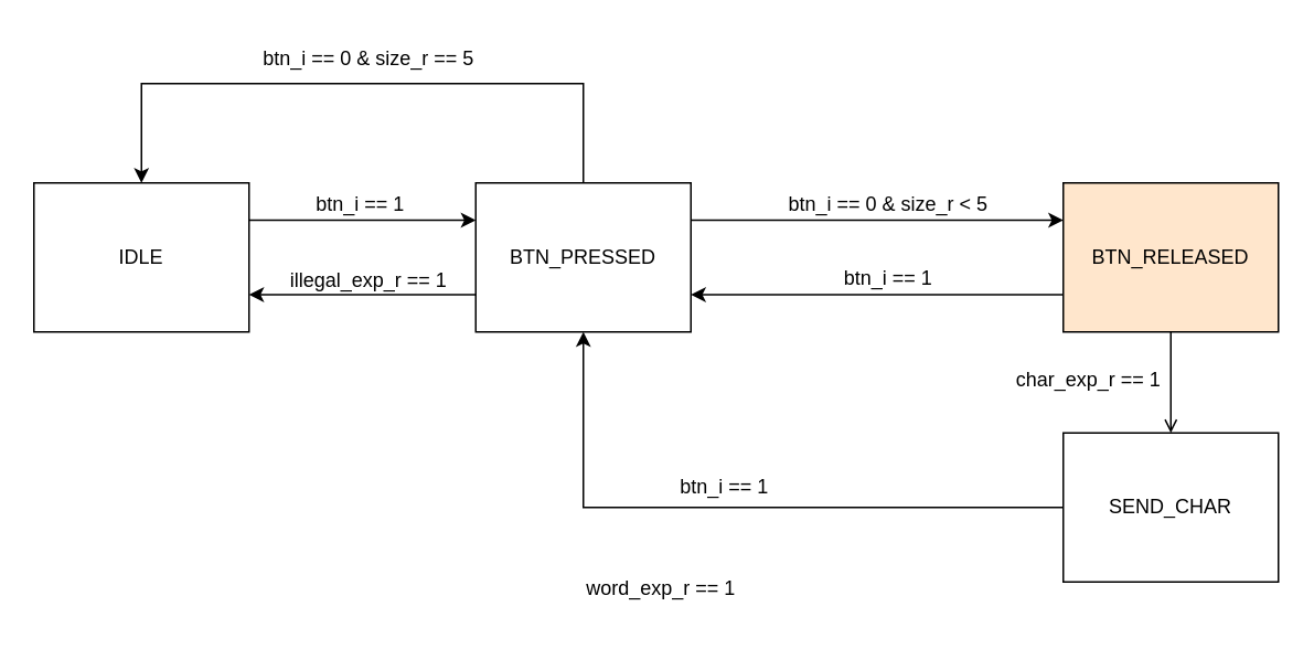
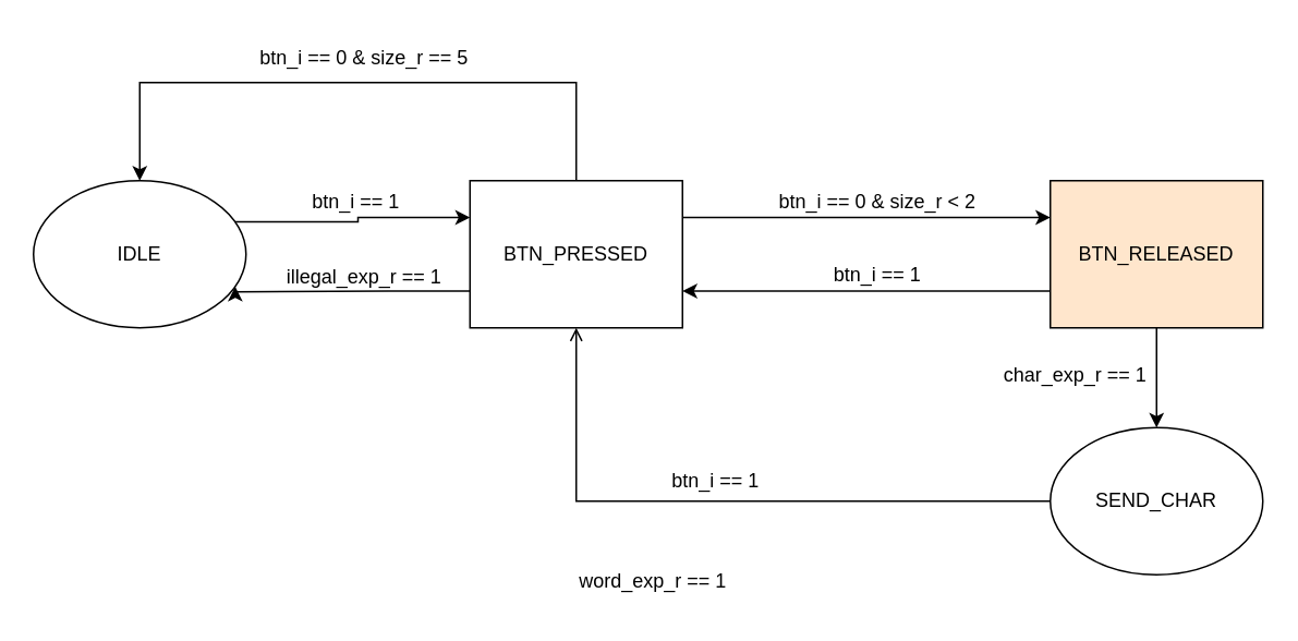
- <mxCell id="12" value="btn_i == 0 &amp;amp; size_r &amp;lt; 5" style="text;html=1;align=center;verticalAlign=middle;resizable=0;points=[];autosize=1;strokeColor=none;fillColor=none;" parent="1" vertex="1"><mxGeometry x="466" y="108" width="140" height="30" as="geometry" /></mxCell>
+ <mxCell id="12" value="btn_i == 0 &amp;amp; size_r &amp;lt; 2" style="text;html=1;align=center;verticalAlign=middle;resizable=0;points=[];autosize=1;strokeColor=none;fillColor=none;" parent="1" vertex="1"><mxGeometry x="466" y="108" width="140" height="30" as="geometry" /></mxCell>
- <mxCell id="3" value="IDLE" style="rounded=0;whiteSpace=wrap;html=1;" parent="1" vertex="1"><mxGeometry x="20" y="110" width="130" height="90" as="geometry" /></mxCell>
+ <mxCell id="3" value="IDLE" style="ellipse;whiteSpace=wrap;html=1;" parent="1" vertex="1"><mxGeometry x="20" y="110" width="130" height="90" as="geometry" /></mxCell>
- <mxCell id="14" style="edgeStyle=orthogonalEdgeStyle;rounded=0;orthogonalLoop=1;jettySize=auto;html=1;exitX=0;exitY=0.5;exitDx=0;exitDy=0;entryX=0.5;entryY=1;entryDx=0;entryDy=0;" parent="1" source="15" target="7" edge="1"><mxGeometry relative="1" as="geometry" /></mxCell>
+ <mxCell id="14" style="edgeStyle=orthogonalEdgeStyle;rounded=0;orthogonalLoop=1;jettySize=auto;html=1;exitX=0;exitY=0.5;exitDx=0;exitDy=0;entryX=0.5;entryY=1;entryDx=0;entryDy=0;endArrow=open;" parent="1" source="15" target="7" edge="1"><mxGeometry relative="1" as="geometry" /></mxCell>
- <mxCell id="9" style="edgeStyle=orthogonalEdgeStyle;rounded=0;orthogonalLoop=1;jettySize=auto;html=1;exitX=0.5;exitY=1;exitDx=0;exitDy=0;entryX=0.5;entryY=0;entryDx=0;entryDy=0;endArrow=open;" parent="1" source="10" target="15" edge="1"><mxGeometry relative="1" as="geometry" /></mxCell>
+ <mxCell id="9" style="edgeStyle=orthogonalEdgeStyle;rounded=0;orthogonalLoop=1;jettySize=auto;html=1;exitX=0.5;exitY=1;exitDx=0;exitDy=0;entryX=0.5;entryY=0;entryDx=0;entryDy=0;" parent="1" source="10" target="15" edge="1"><mxGeometry relative="1" as="geometry" /></mxCell>
- <mxCell id="15" value="SEND_CHAR" style="rounded=0;whiteSpace=wrap;html=1;" parent="1" vertex="1"><mxGeometry x="642" y="261" width="130" height="90" as="geometry" /></mxCell>
+ <mxCell id="15" value="SEND_CHAR" style="ellipse;whiteSpace=wrap;html=1;" parent="1" vertex="1"><mxGeometry x="642" y="261" width="130" height="90" as="geometry" /></mxCell>
